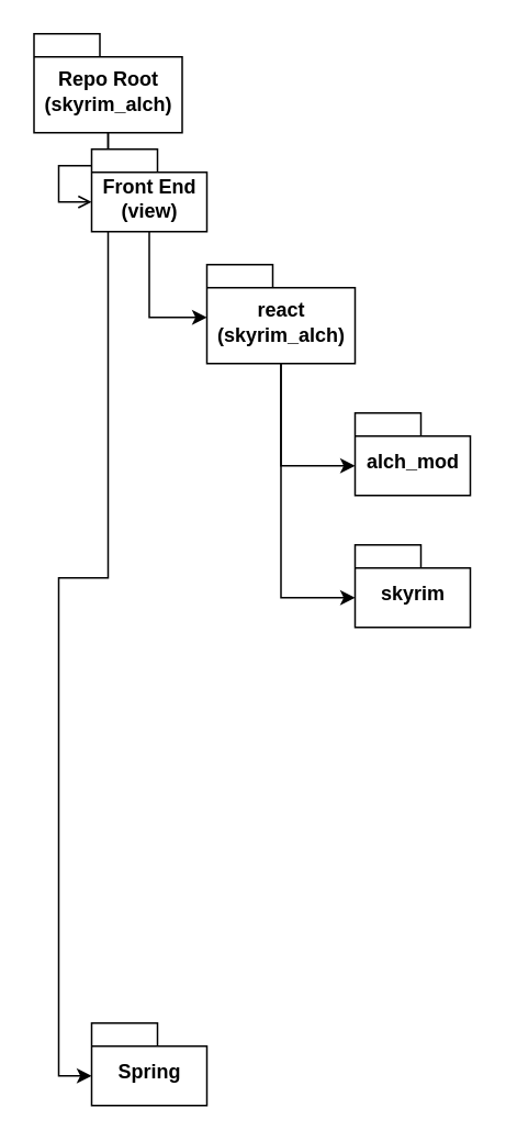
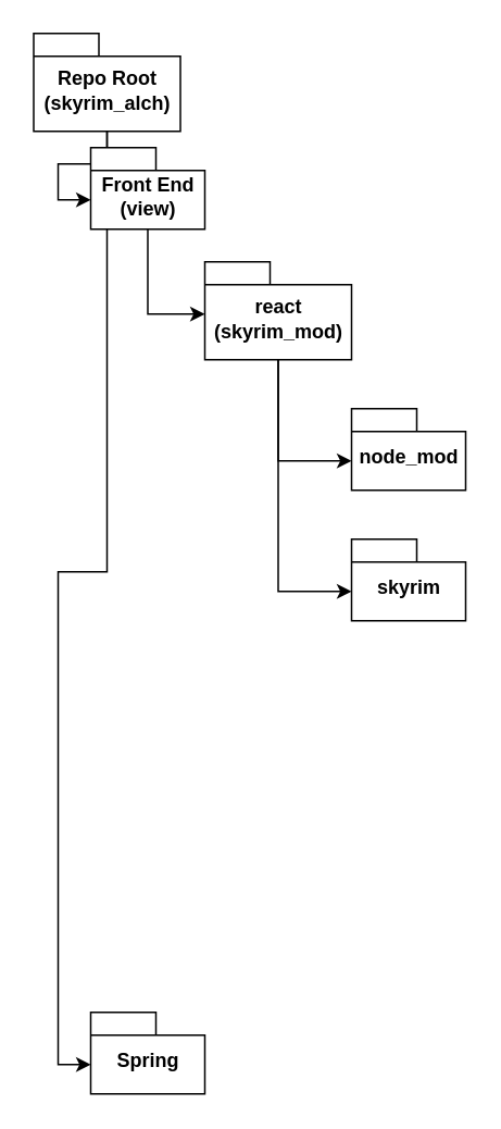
- <mxCell id="2" style="edgeStyle=orthogonalEdgeStyle;rounded=0;orthogonalLoop=1;jettySize=auto;html=1;exitX=0.5;exitY=1;exitDx=0;exitDy=0;exitPerimeter=0;entryX=0;entryY=0;entryDx=0;entryDy=32;entryPerimeter=0;endArrow=open;" edge="1" parent="1" source="4" target="6"><mxGeometry relative="1" as="geometry" /></mxCell>
+ <mxCell id="2" style="edgeStyle=orthogonalEdgeStyle;rounded=0;orthogonalLoop=1;jettySize=auto;html=1;exitX=0.5;exitY=1;exitDx=0;exitDy=0;exitPerimeter=0;entryX=0;entryY=0;entryDx=0;entryDy=32;entryPerimeter=0;" edge="1" parent="1" source="4" target="6"><mxGeometry relative="1" as="geometry" /></mxCell>
- <mxCell id="10" value="react&lt;br&gt;(skyrim_alch)" style="shape=folder;fontStyle=1;spacingTop=10;tabWidth=40;tabHeight=14;tabPosition=left;html=1;" vertex="1" parent="1"><mxGeometry x="125" y="160" width="90" height="60" as="geometry" /></mxCell>
+ <mxCell id="10" value="react&lt;br&gt;(skyrim_mod)" style="shape=folder;fontStyle=1;spacingTop=10;tabWidth=40;tabHeight=14;tabPosition=left;html=1;" vertex="1" parent="1"><mxGeometry x="125" y="160" width="90" height="60" as="geometry" /></mxCell>
- <mxCell id="11" value="alch_mod" style="shape=folder;fontStyle=1;spacingTop=10;tabWidth=40;tabHeight=14;tabPosition=left;html=1;" vertex="1" parent="1"><mxGeometry x="215" y="250" width="70" height="50" as="geometry" /></mxCell>
+ <mxCell id="11" value="node_mod" style="shape=folder;fontStyle=1;spacingTop=10;tabWidth=40;tabHeight=14;tabPosition=left;html=1;" vertex="1" parent="1"><mxGeometry x="215" y="250" width="70" height="50" as="geometry" /></mxCell>
